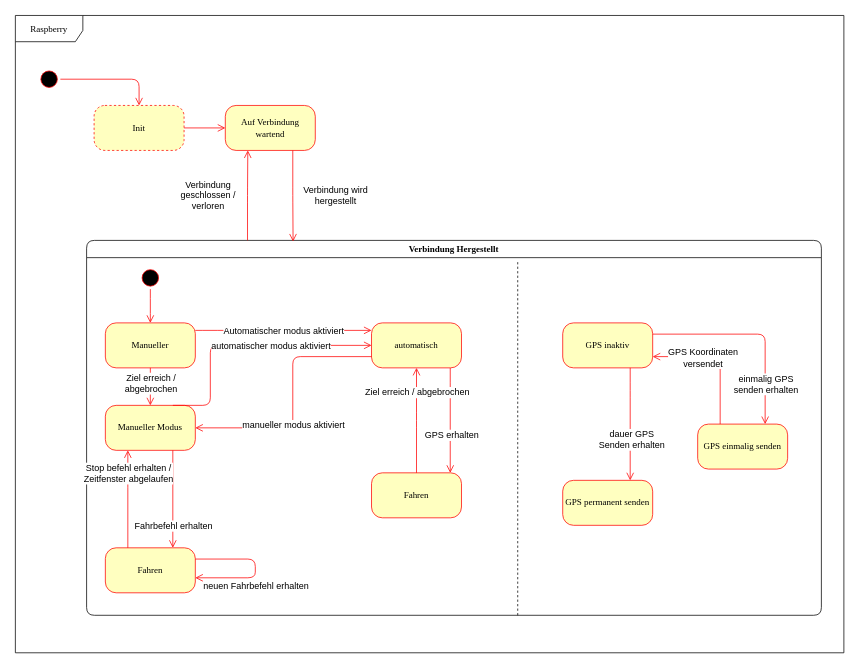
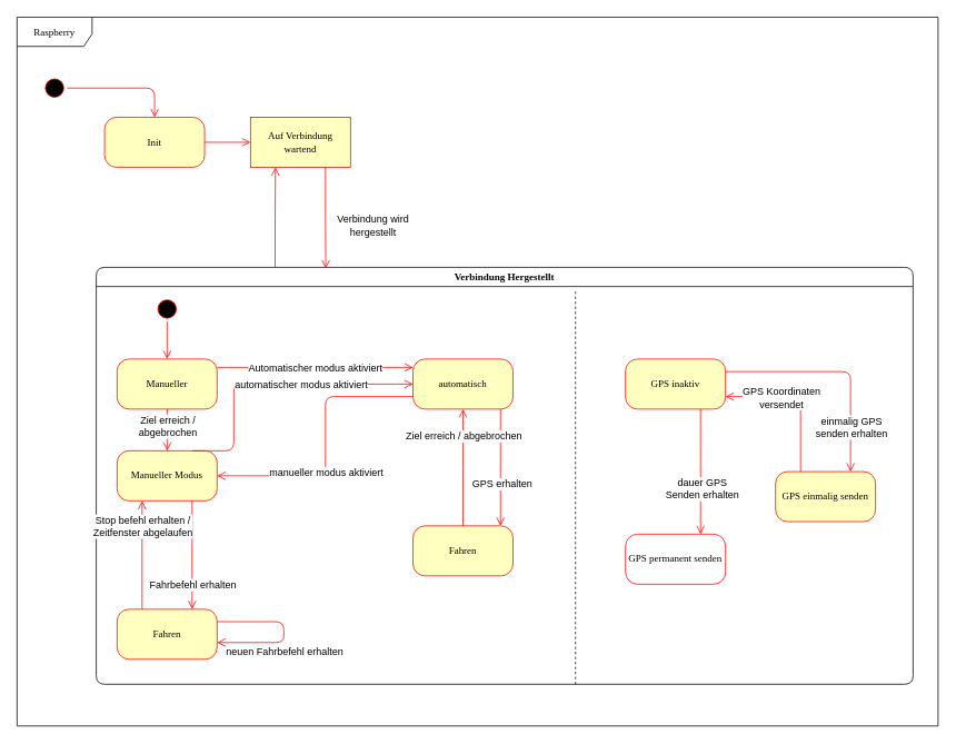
- <mxCell id="4" value="Init" style="rounded=1;whiteSpace=wrap;html=1;arcSize=24;fillColor=#ffffc0;strokeColor=#ff0000;shadow=0;comic=0;labelBackgroundColor=none;fontFamily=Verdana;fontSize=12;fontColor=#000000;align=center;dashed=1;" parent="1" vertex="1"><mxGeometry x="125" y="140" width="120" height="60" as="geometry" /></mxCell>
+ <mxCell id="4" value="Init" style="rounded=1;whiteSpace=wrap;html=1;arcSize=24;fillColor=#ffffc0;strokeColor=#ff0000;shadow=0;comic=0;labelBackgroundColor=none;fontFamily=Verdana;fontSize=12;fontColor=#000000;align=center;" parent="1" vertex="1"><mxGeometry x="125" y="140" width="120" height="60" as="geometry" /></mxCell>
- <mxCell id="6" value="Auf Verbindung wartend" style="rounded=1;whiteSpace=wrap;html=1;arcSize=24;fillColor=#ffffc0;strokeColor=#ff0000;shadow=0;comic=0;labelBackgroundColor=none;fontFamily=Verdana;fontSize=12;fontColor=#000000;align=center;" parent="1" vertex="1"><mxGeometry x="300" y="140" width="120" height="60" as="geometry" /></mxCell>
+ <mxCell id="6" value="Auf Verbindung wartend" style="whiteSpace=wrap;html=1;arcSize=24;fillColor=#ffffc0;strokeColor=#ff0000;shadow=0;comic=0;labelBackgroundColor=none;fontFamily=Verdana;fontSize=12;fontColor=#000000;align=center;rounded=0;" parent="1" vertex="1"><mxGeometry x="300" y="140" width="120" height="60" as="geometry" /></mxCell>
- <mxCell id="24" value="Verbindung geschlossen / verloren" style="text;html=1;strokeColor=none;fillColor=none;align=center;verticalAlign=middle;whiteSpace=wrap;rounded=0;" vertex="1" parent="1"><mxGeometry x="230" y="245" width="95" height="30" as="geometry" /></mxCell>
- <mxCell id="23" value="Verbindung wird hergestellt" style="text;html=1;strokeColor=none;fillColor=none;align=center;verticalAlign=middle;whiteSpace=wrap;rounded=0;" vertex="1" parent="1"><mxGeometry x="400" y="245" width="95" height="30" as="geometry" /></mxCell>
+ <mxCell id="23" value="Verbindung wird hergestellt" style="text;html=1;strokeColor=none;fillColor=none;align=center;verticalAlign=middle;whiteSpace=wrap;rounded=0;" vertex="1" parent="1"><mxGeometry x="400" y="255" width="95" height="30" as="geometry" /></mxCell>
- <mxCell id="40" value="GPS permanent senden" style="rounded=1;whiteSpace=wrap;html=1;arcSize=24;fillColor=#ffffc0;strokeColor=#ff0000;shadow=0;comic=0;labelBackgroundColor=none;fontFamily=Verdana;fontSize=12;fontColor=#000000;align=center;" vertex="1" parent="1"><mxGeometry x="750" y="640" width="120" height="60" as="geometry" /></mxCell>
+ <mxCell id="40" value="GPS permanent senden" style="rounded=1;whiteSpace=wrap;html=1;arcSize=24;fillColor=#ffffff;strokeColor=#ff0000;shadow=0;comic=0;labelBackgroundColor=none;fontFamily=Verdana;fontSize=12;fontColor=#000000;align=center;" vertex="1" parent="1"><mxGeometry x="750" y="640" width="120" height="60" as="geometry" /></mxCell>
